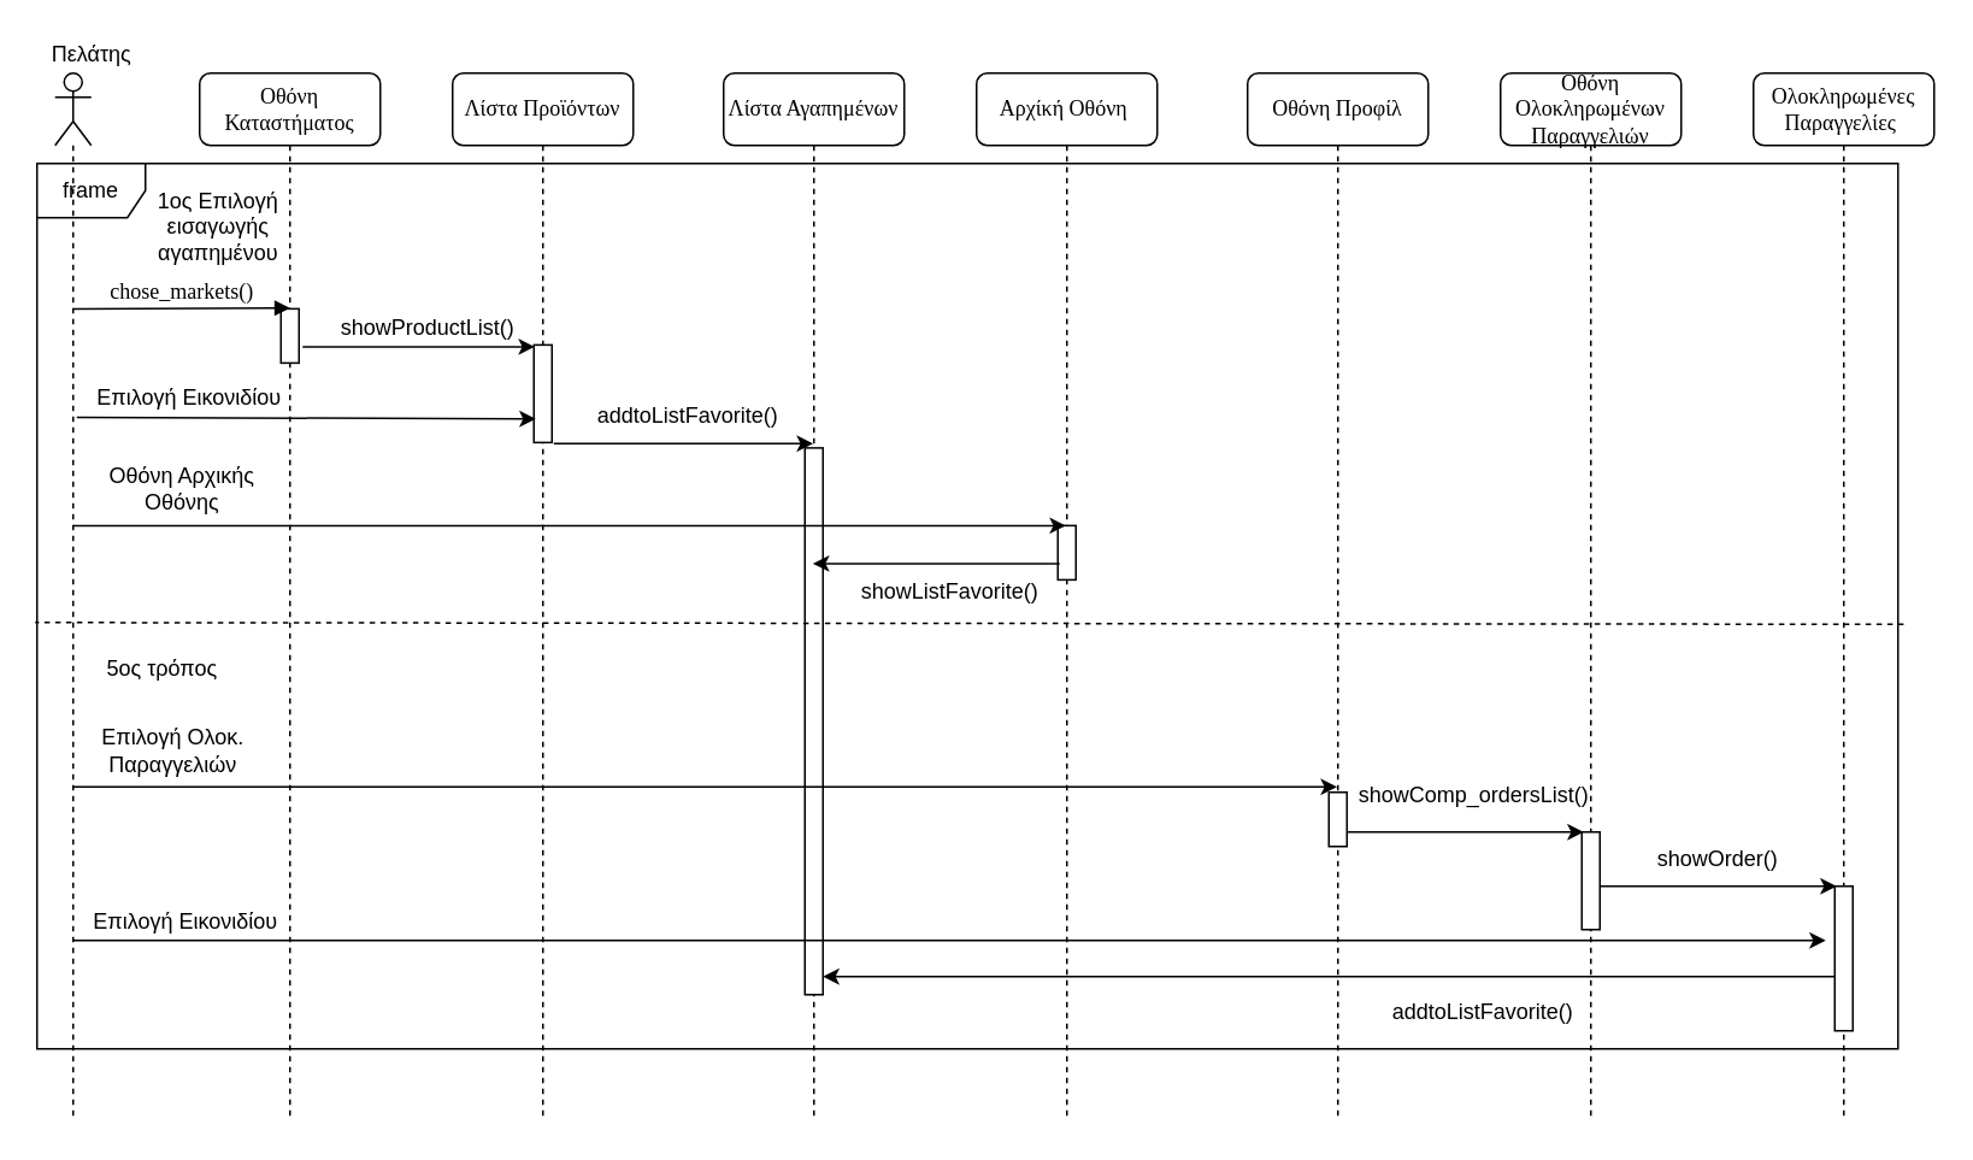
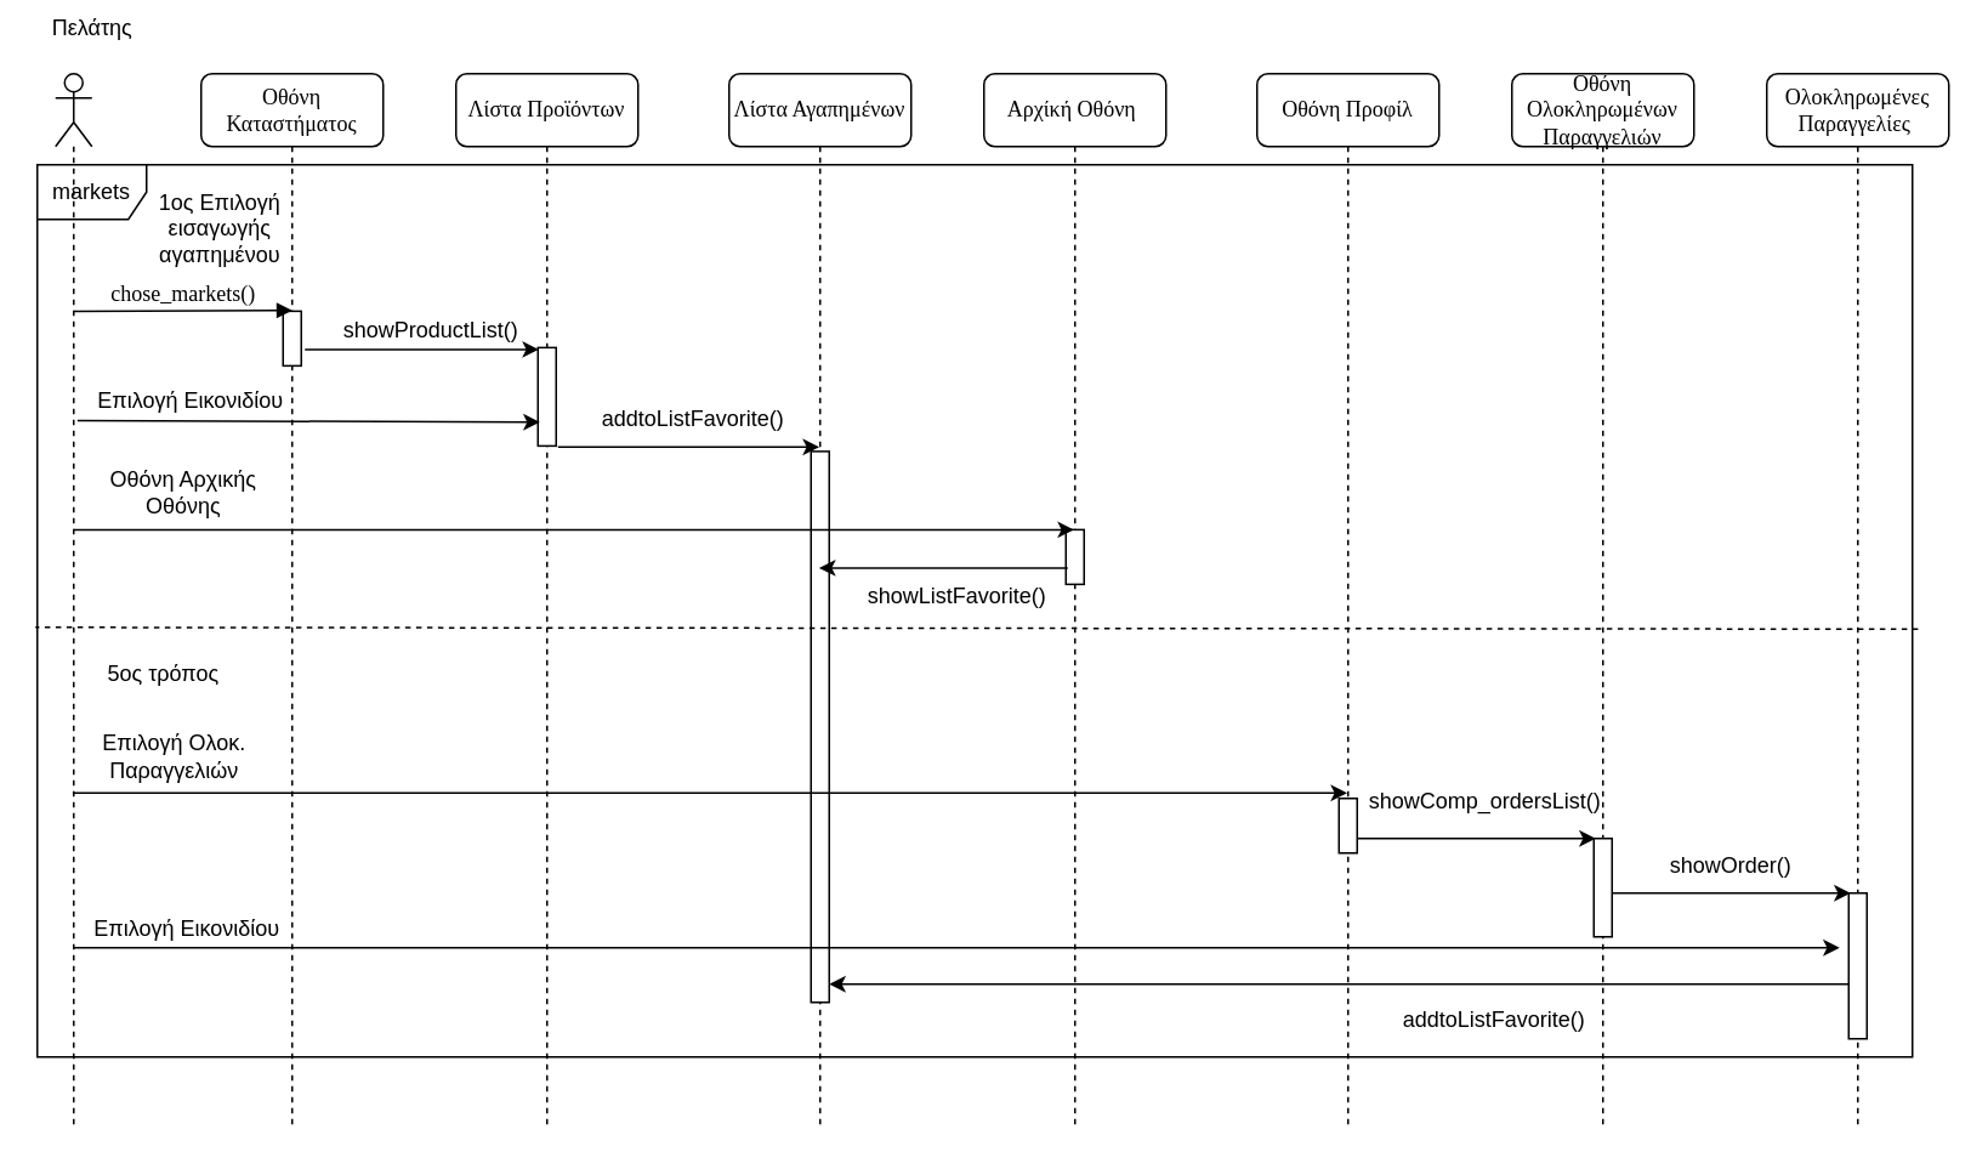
- <mxCell id="32" value="Πελάτης" style="text;html=1;align=center;verticalAlign=middle;resizable=0;points=[];autosize=1;strokeColor=none;fillColor=none;" vertex="1" parent="1"><mxGeometry x="20" y="20" width="60" height="20" as="geometry" /></mxCell>
+ <mxCell id="32" value="Πελάτης" style="text;html=1;align=center;verticalAlign=middle;resizable=0;points=[];autosize=1;strokeColor=none;fillColor=none;" vertex="1" parent="1"><mxGeometry x="20" y="5" width="60" height="20" as="geometry" /></mxCell>
- <mxCell id="25" value="frame" style="shape=umlFrame;whiteSpace=wrap;html=1;" vertex="1" parent="24"><mxGeometry x="-90" y="50" width="1030" height="490" as="geometry" /></mxCell>
+ <mxCell id="25" value="markets" style="shape=umlFrame;whiteSpace=wrap;html=1;" vertex="1" parent="24"><mxGeometry x="-90" y="50" width="1030" height="490" as="geometry" /></mxCell>
